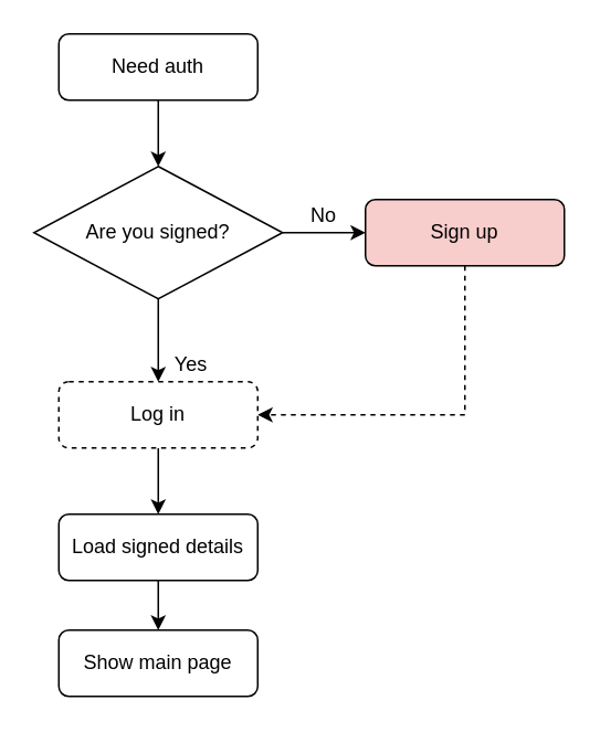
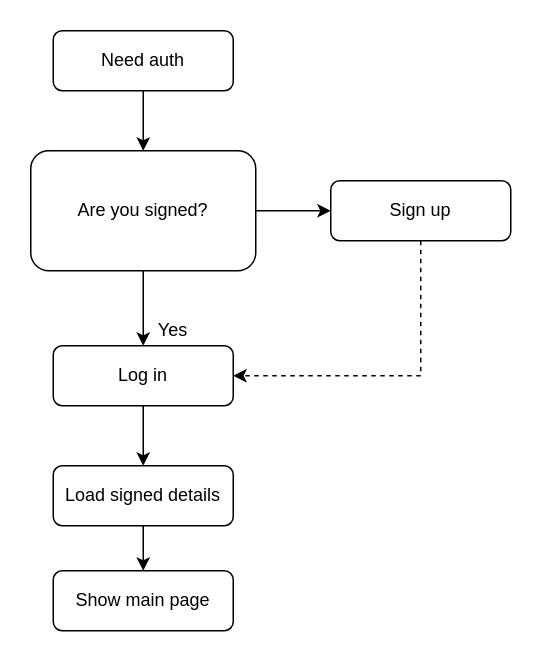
- <mxCell id="12" value="No" style="text;html=1;strokeColor=none;fillColor=none;align=center;verticalAlign=middle;whiteSpace=wrap;rounded=0;" vertex="1" parent="1"><mxGeometry x="180" y="120" width="30" height="20" as="geometry" /></mxCell>
- <mxCell id="6" value="Are you signed?" style="rhombus;whiteSpace=wrap;html=1;" vertex="1" parent="1"><mxGeometry x="20" y="100" width="150" height="80" as="geometry" /></mxCell>
+ <mxCell id="6" value="Are you signed?" style="whiteSpace=wrap;html=1;rounded=1;" vertex="1" parent="1"><mxGeometry x="20" y="100" width="150" height="80" as="geometry" /></mxCell>
- <mxCell id="8" value="Sign up" style="rounded=1;whiteSpace=wrap;html=1;fillColor=#f8cecc;" vertex="1" parent="1"><mxGeometry x="220" y="120" width="120" height="40" as="geometry" /></mxCell>
+ <mxCell id="8" value="Sign up" style="rounded=1;whiteSpace=wrap;html=1;" vertex="1" parent="1"><mxGeometry x="220" y="120" width="120" height="40" as="geometry" /></mxCell>
- <mxCell id="10" value="Log in" style="rounded=1;whiteSpace=wrap;html=1;dashed=1;" vertex="1" parent="1"><mxGeometry x="35" y="230" width="120" height="40" as="geometry" /></mxCell>
+ <mxCell id="10" value="Log in" style="rounded=1;whiteSpace=wrap;html=1;" vertex="1" parent="1"><mxGeometry x="35" y="230" width="120" height="40" as="geometry" /></mxCell>
